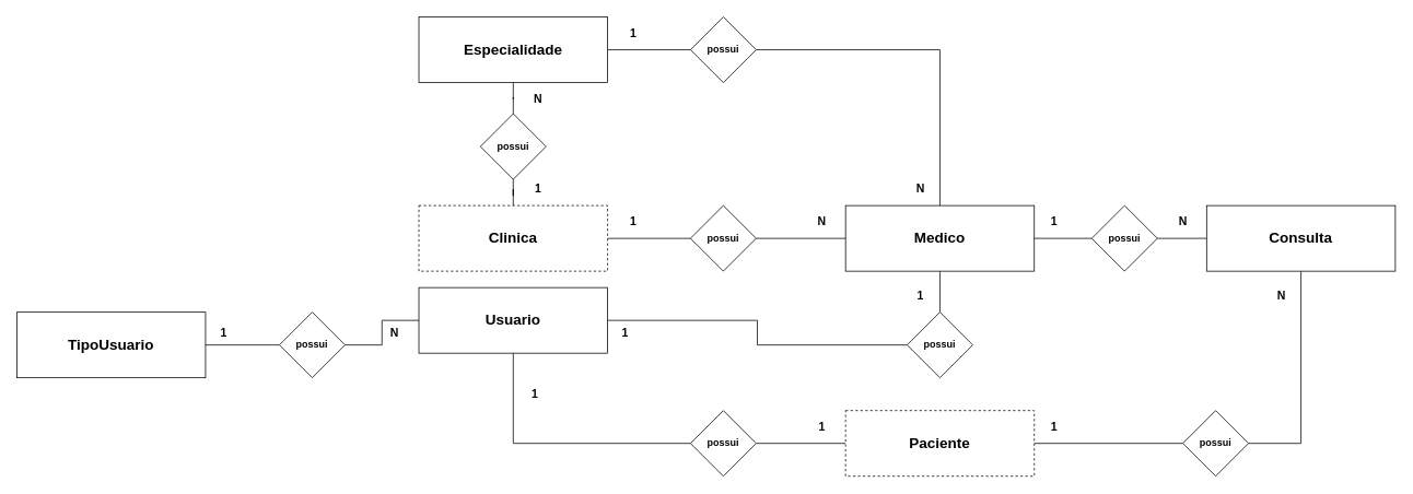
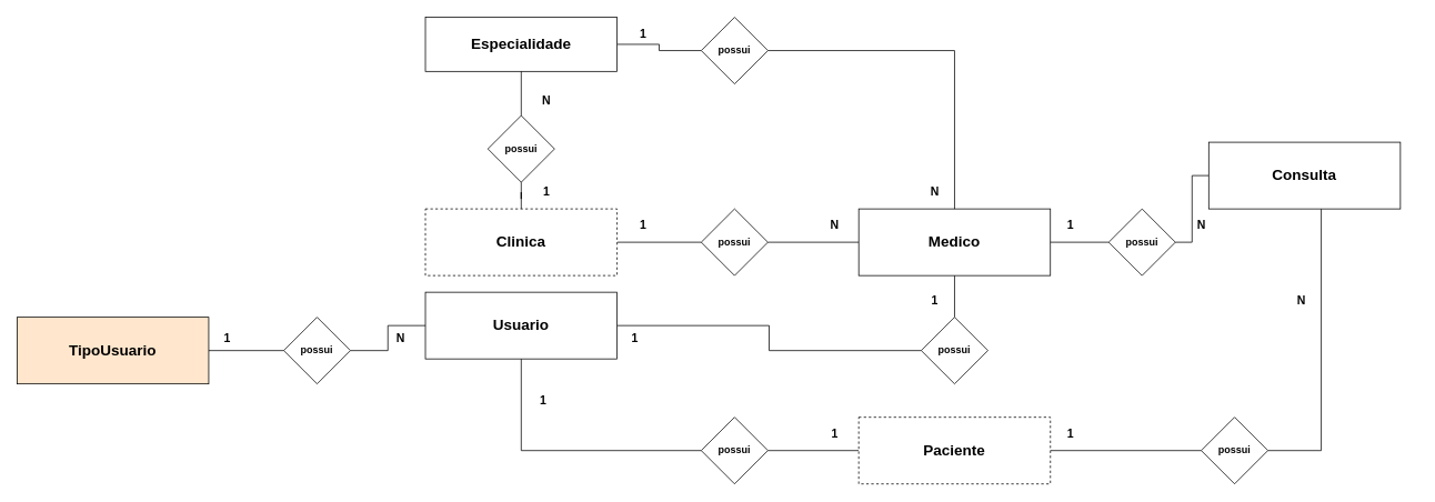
- <mxCell id="19" value="&lt;font style=&quot;font-size: 18px&quot;&gt;&lt;b&gt;Especialidade&lt;/b&gt;&lt;/font&gt;" style="rounded=0;whiteSpace=wrap;html=1;" parent="1" vertex="1"><mxGeometry x="510" y="20" width="230" height="80" as="geometry" /></mxCell>
+ <mxCell id="19" value="&lt;font style=&quot;font-size: 18px&quot;&gt;&lt;b&gt;Especialidade&lt;/b&gt;&lt;/font&gt;" style="rounded=0;whiteSpace=wrap;html=1;" parent="1" vertex="1"><mxGeometry x="510" y="20" width="230" height="65" as="geometry" /></mxCell>
- <mxCell id="24" value="&lt;font style=&quot;font-size: 18px&quot;&gt;&lt;b&gt;Consulta&lt;/b&gt;&lt;/font&gt;" style="rounded=0;whiteSpace=wrap;html=1;" parent="1" vertex="1"><mxGeometry x="1470" y="250" width="230" height="80" as="geometry" /></mxCell>
+ <mxCell id="24" value="&lt;font style=&quot;font-size: 18px&quot;&gt;&lt;b&gt;Consulta&lt;/b&gt;&lt;/font&gt;" style="rounded=0;whiteSpace=wrap;html=1;" parent="1" vertex="1"><mxGeometry x="1450" y="170" width="230" height="80" as="geometry" /></mxCell>
- <mxCell id="15" value="&lt;font style=&quot;font-size: 18px&quot;&gt;&lt;b&gt;TipoUsuario&lt;/b&gt;&lt;/font&gt;" style="rounded=0;whiteSpace=wrap;html=1;" parent="1" vertex="1"><mxGeometry x="20" y="380" width="230" height="80" as="geometry" /></mxCell>
+ <mxCell id="15" value="&lt;font style=&quot;font-size: 18px&quot;&gt;&lt;b&gt;TipoUsuario&lt;/b&gt;&lt;/font&gt;" style="rounded=0;whiteSpace=wrap;html=1;fillColor=#ffe6cc;" parent="1" vertex="1"><mxGeometry x="20" y="380" width="230" height="80" as="geometry" /></mxCell>
